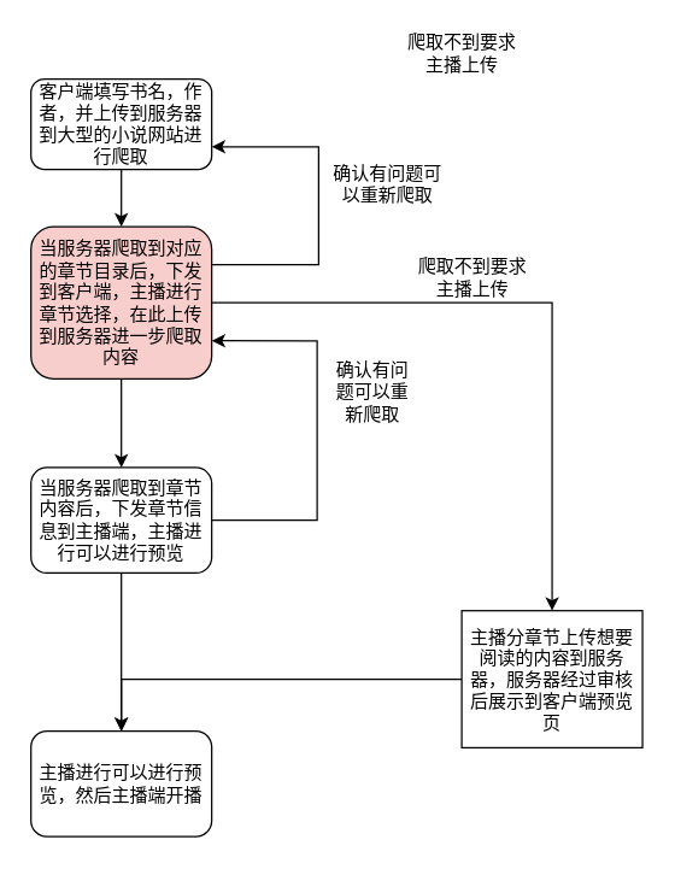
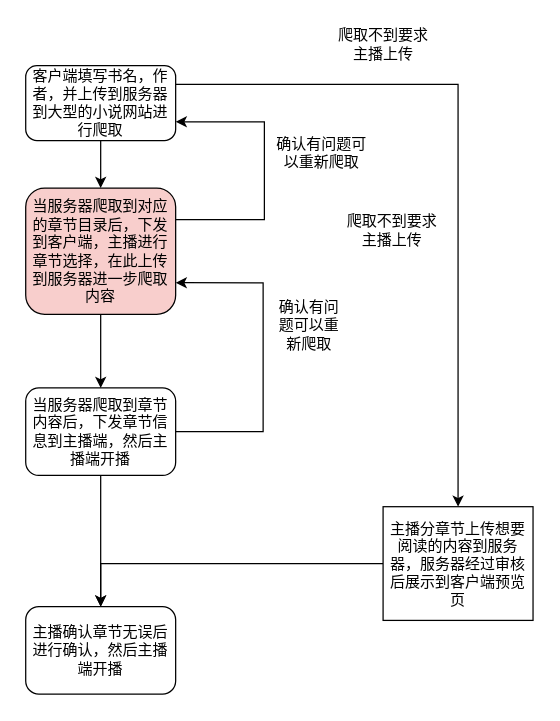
+ <mxCell id="3" style="edgeStyle=orthogonalEdgeStyle;rounded=0;orthogonalLoop=1;jettySize=auto;html=1;exitX=1;exitY=0.25;exitDx=0;exitDy=0;entryX=0.5;entryY=0;entryDx=0;entryDy=0;" edge="1" parent="1" source="4" target="17"><mxGeometry relative="1" as="geometry" /></mxCell>
- <mxCell id="7" style="edgeStyle=orthogonalEdgeStyle;rounded=0;orthogonalLoop=1;jettySize=auto;html=1;exitX=1;exitY=0.5;exitDx=0;exitDy=0;" edge="1" parent="1" source="8" target="17"><mxGeometry relative="1" as="geometry" /></mxCell>
- <mxCell id="11" value="当服务器爬取到章节内容后，下发章节信息到主播端，主播进行可以进行预览" style="rounded=1;whiteSpace=wrap;html=1;" vertex="1" parent="1"><mxGeometry x="20" y="310" width="120" height="70" as="geometry" /></mxCell>
+ <mxCell id="11" value="当服务器爬取到章节内容后，下发章节信息到主播端，然后主播端开播" style="rounded=1;whiteSpace=wrap;html=1;" vertex="1" parent="1"><mxGeometry x="20" y="310" width="120" height="70" as="geometry" /></mxCell>
- <mxCell id="12" value="主播进行可以进行预览，然后主播端开播" style="rounded=1;whiteSpace=wrap;html=1;" vertex="1" parent="1"><mxGeometry x="20" y="485" width="120" height="70" as="geometry" /></mxCell>
+ <mxCell id="12" value="主播确认章节无误后进行确认，然后主播端开播" style="rounded=1;whiteSpace=wrap;html=1;" vertex="1" parent="1"><mxGeometry x="20" y="485" width="120" height="70" as="geometry" /></mxCell>
